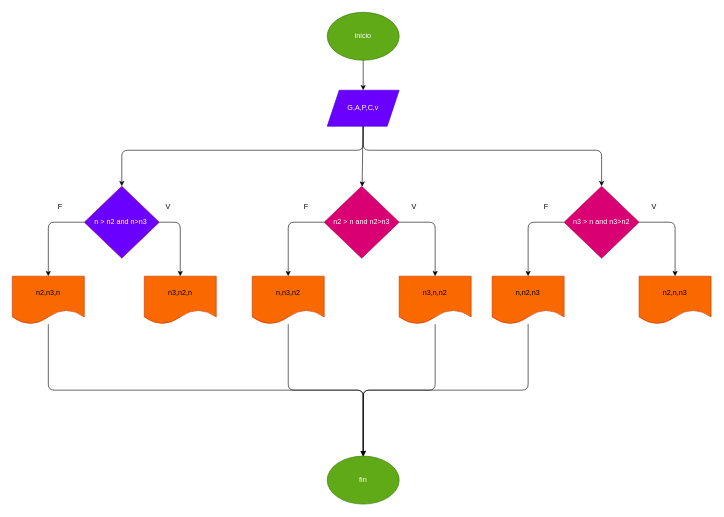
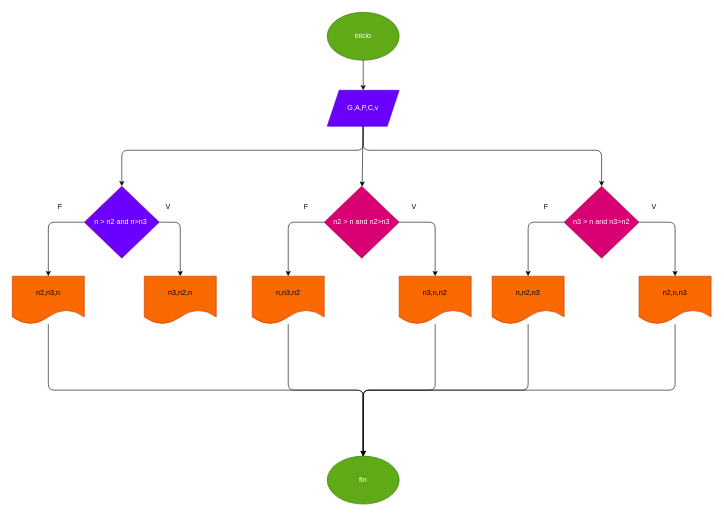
+ <mxCell id="34" value="" style="edgeStyle=elbowEdgeStyle;elbow=vertical;endArrow=classic;html=1;" edge="1" parent="1" source="11" target="29"><mxGeometry width="50" height="50" relative="1" as="geometry"><mxPoint x="340" y="580" as="sourcePoint" /><mxPoint x="680" y="800" as="targetPoint" /></mxGeometry></mxCell>
